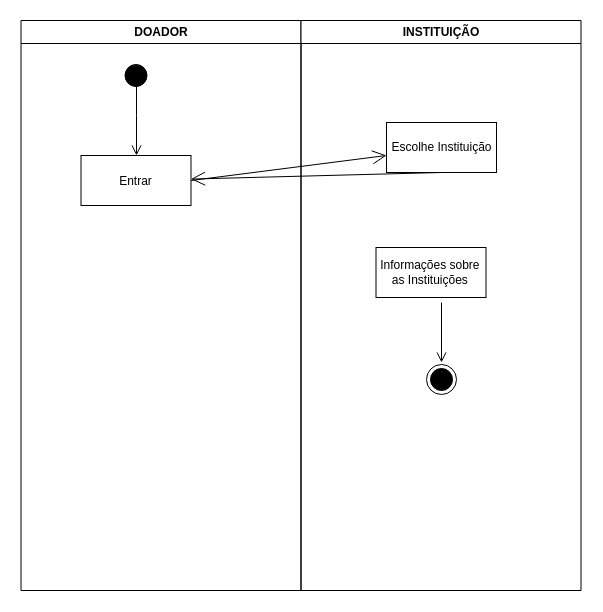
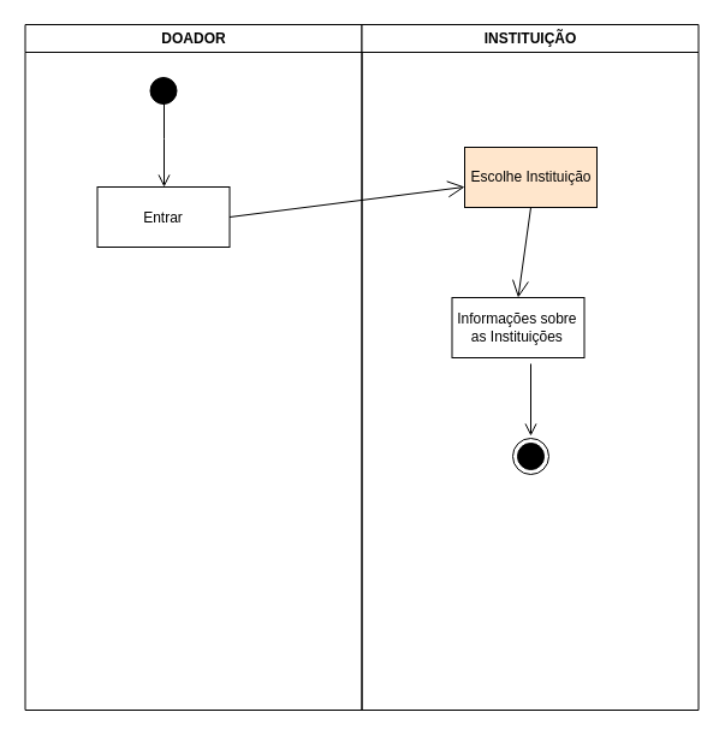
- <mxCell id="10" value="Escolhe Instituição" style="html=1;" parent="6" vertex="1"><mxGeometry x="85.5" y="102" width="110" height="50" as="geometry" /></mxCell>
+ <mxCell id="10" value="Escolhe Instituição" style="html=1;fillColor=#ffe6cc;" parent="6" vertex="1"><mxGeometry x="85.5" y="102" width="110" height="50" as="geometry" /></mxCell>
- <mxCell id="11" value="" style="endArrow=open;endFill=1;endSize=12;html=1;exitX=0.5;exitY=1;exitDx=0;exitDy=0;" edge="1" parent="6" source="10" target="5"><mxGeometry width="160" relative="1" as="geometry"><mxPoint x="-84.5" y="332" as="sourcePoint" /><mxPoint x="75.5" y="332" as="targetPoint" /></mxGeometry></mxCell>
+ <mxCell id="11" value="" style="endArrow=open;endFill=1;endSize=12;html=1;exitX=0.5;exitY=1;exitDx=0;exitDy=0;entryX=0.5;entryY=0;entryDx=0;entryDy=0;" edge="1" parent="6" source="10" target="7"><mxGeometry width="160" relative="1" as="geometry"><mxPoint x="-84.5" y="332" as="sourcePoint" /><mxPoint x="75.5" y="332" as="targetPoint" /></mxGeometry></mxCell>
